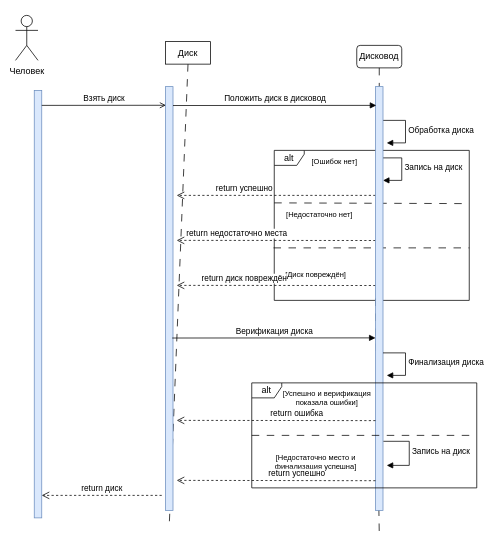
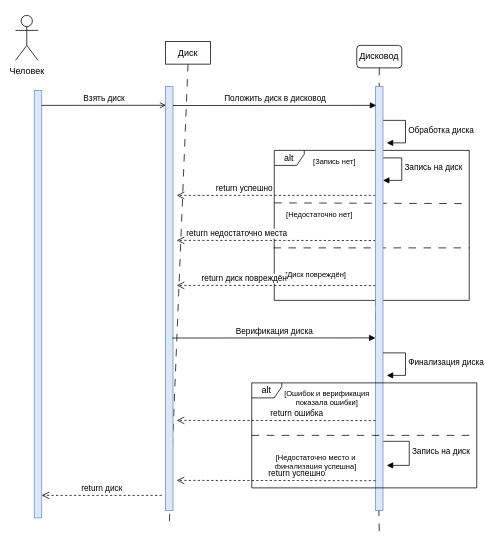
- <mxCell id="5" value="[Ошибок нет]" style="text;html=1;align=center;verticalAlign=middle;resizable=0;points=[];autosize=1;strokeColor=none;fillColor=none;fontSize=10;" parent="4" vertex="1"><mxGeometry x="40" width="80" height="30" as="geometry" /></mxCell>
+ <mxCell id="5" value="[Запись нет]" style="text;html=1;align=center;verticalAlign=middle;resizable=0;points=[];autosize=1;strokeColor=none;fillColor=none;fontSize=10;" parent="4" vertex="1"><mxGeometry x="40" width="80" height="30" as="geometry" /></mxCell>
- <mxCell id="25" value="[Успешно и&amp;nbsp;верификация &lt;br style=&quot;font-size: 10px;&quot;&gt;показала ошибки]" style="text;html=1;align=center;verticalAlign=middle;resizable=0;points=[];autosize=1;strokeColor=none;fillColor=none;fontSize=10;" parent="24" vertex="1"><mxGeometry x="30" width="140" height="40" as="geometry" /></mxCell>
+ <mxCell id="25" value="[Ошибок и&amp;nbsp;верификация &lt;br style=&quot;font-size: 10px;&quot;&gt;показала ошибки]" style="text;html=1;align=center;verticalAlign=middle;resizable=0;points=[];autosize=1;strokeColor=none;fillColor=none;fontSize=10;" parent="24" vertex="1"><mxGeometry x="30" width="140" height="40" as="geometry" /></mxCell>
